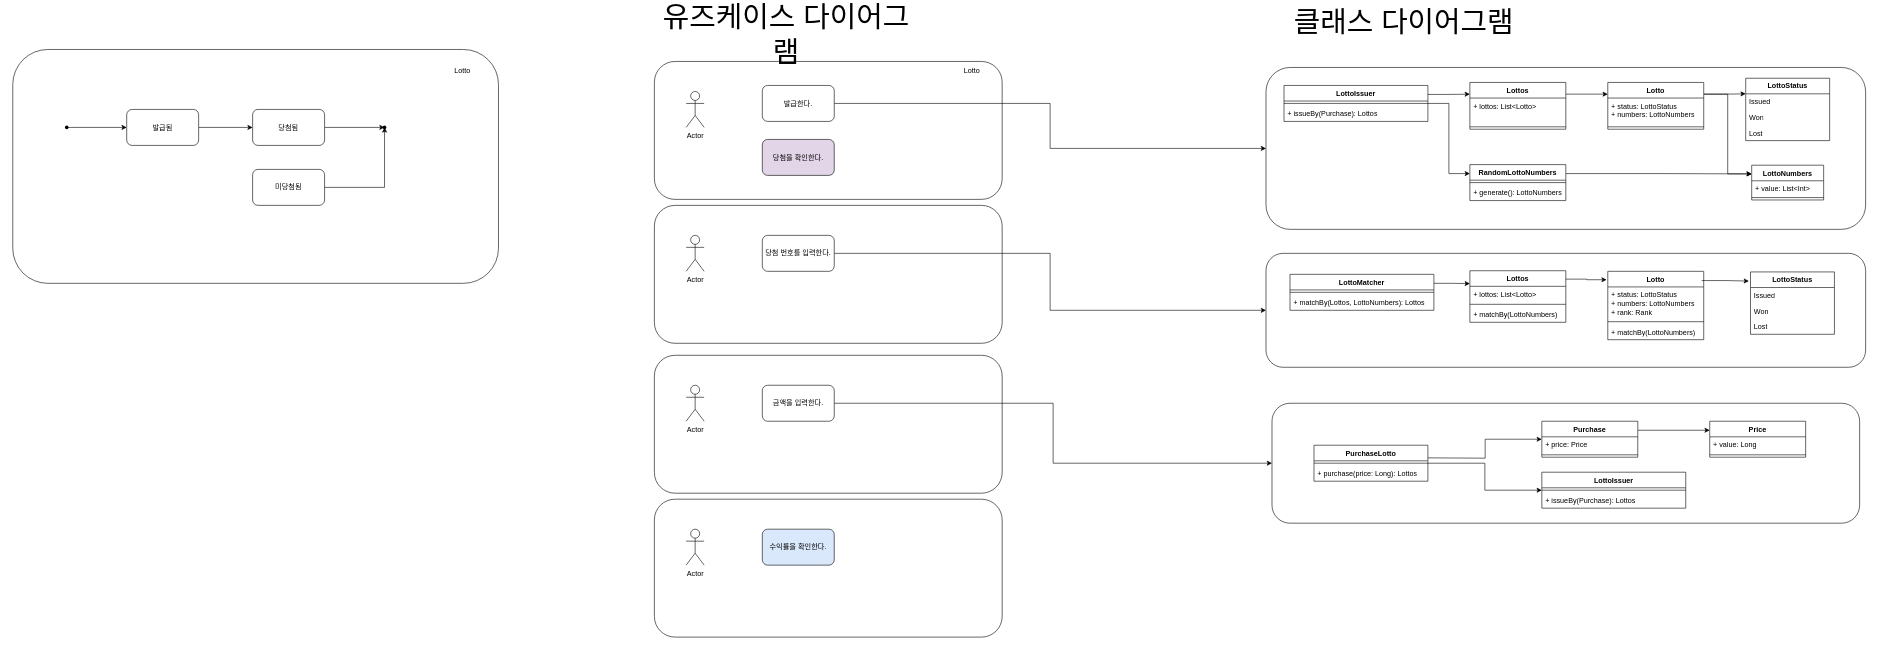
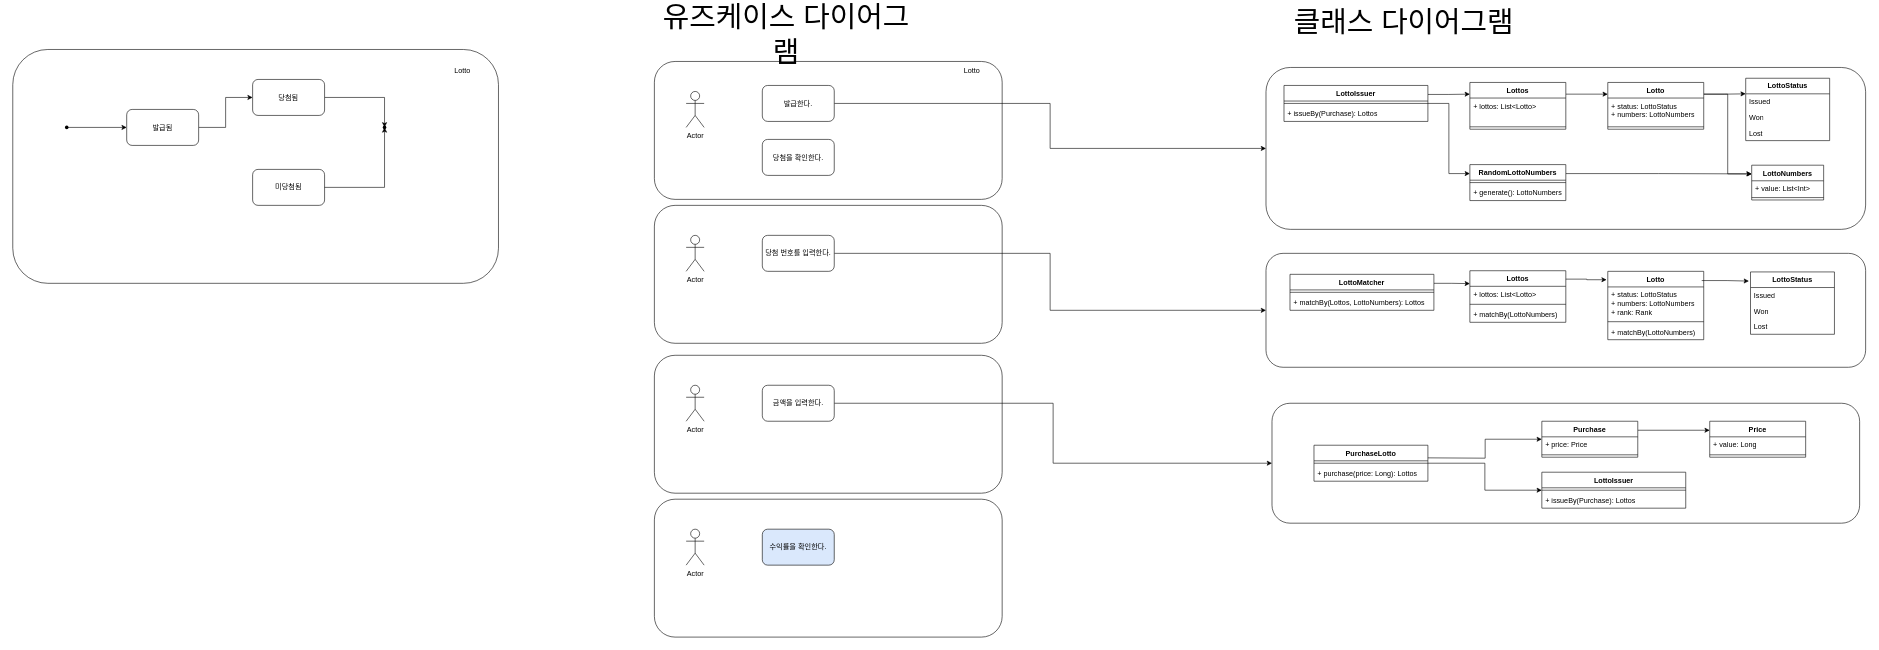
- <mxCell id="13" value="당첨됨" style="rounded=1;whiteSpace=wrap;html=1;movable=1;resizable=1;rotatable=1;deletable=1;editable=1;locked=0;connectable=1;" parent="5" vertex="1"><mxGeometry x="400" y="100" width="120" height="60" as="geometry" /></mxCell>
+ <mxCell id="13" value="당첨됨" style="rounded=1;whiteSpace=wrap;html=1;movable=1;resizable=1;rotatable=1;deletable=1;editable=1;locked=0;connectable=1;" parent="5" vertex="1"><mxGeometry x="400" y="50" width="120" height="60" as="geometry" /></mxCell>
- <mxCell id="19" value="당첨을 확인한다." style="rounded=1;whiteSpace=wrap;html=1;fillColor=#e1d5e7;" parent="1" vertex="1"><mxGeometry x="1270" y="230" width="120" height="60" as="geometry" /></mxCell>
+ <mxCell id="19" value="당첨을 확인한다." style="rounded=1;whiteSpace=wrap;html=1;" parent="1" vertex="1"><mxGeometry x="1270" y="230" width="120" height="60" as="geometry" /></mxCell>
